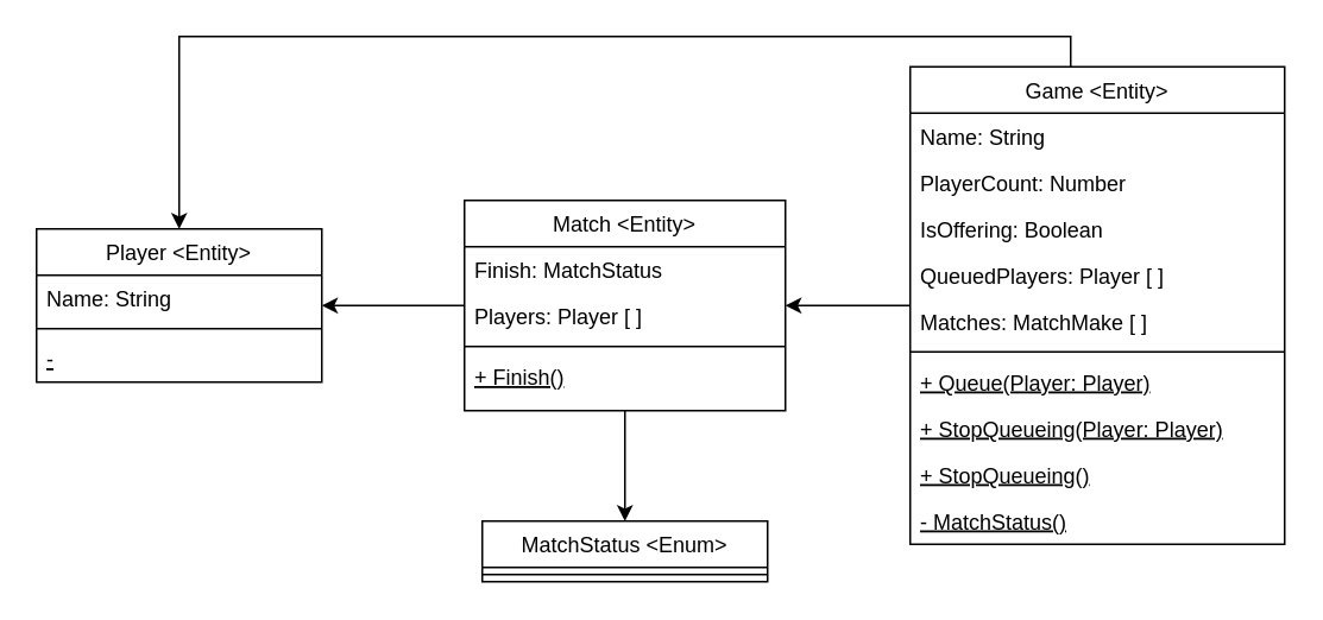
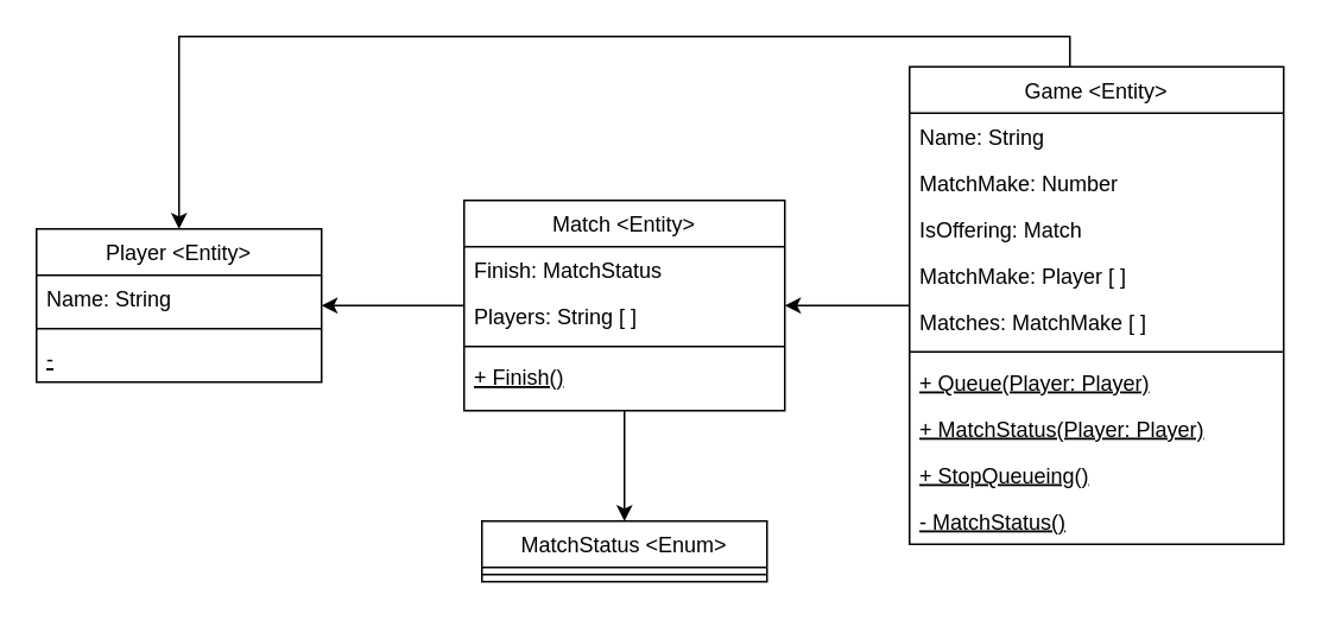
- <mxCell id="13" value="PlayerCount: Number" style="text;align=left;verticalAlign=top;spacingLeft=4;spacingRight=4;overflow=hidden;rotatable=0;points=[[0,0.5],[1,0.5]];portConstraint=eastwest;rounded=0;shadow=0;html=0;" vertex="1" parent="11"><mxGeometry y="52" width="210" height="26" as="geometry" /></mxCell>
+ <mxCell id="13" value="MatchMake: Number" style="text;align=left;verticalAlign=top;spacingLeft=4;spacingRight=4;overflow=hidden;rotatable=0;points=[[0,0.5],[1,0.5]];portConstraint=eastwest;rounded=0;shadow=0;html=0;" vertex="1" parent="11"><mxGeometry y="52" width="210" height="26" as="geometry" /></mxCell>
- <mxCell id="14" value="IsOffering: Boolean" style="text;align=left;verticalAlign=top;spacingLeft=4;spacingRight=4;overflow=hidden;rotatable=0;points=[[0,0.5],[1,0.5]];portConstraint=eastwest;rounded=0;shadow=0;html=0;" vertex="1" parent="11"><mxGeometry y="78" width="210" height="26" as="geometry" /></mxCell>
+ <mxCell id="14" value="IsOffering: Match" style="text;align=left;verticalAlign=top;spacingLeft=4;spacingRight=4;overflow=hidden;rotatable=0;points=[[0,0.5],[1,0.5]];portConstraint=eastwest;rounded=0;shadow=0;html=0;" vertex="1" parent="11"><mxGeometry y="78" width="210" height="26" as="geometry" /></mxCell>
- <mxCell id="15" value="QueuedPlayers: Player [ ]" style="text;align=left;verticalAlign=top;spacingLeft=4;spacingRight=4;overflow=hidden;rotatable=0;points=[[0,0.5],[1,0.5]];portConstraint=eastwest;rounded=0;shadow=0;html=0;" vertex="1" parent="11"><mxGeometry y="104" width="210" height="26" as="geometry" /></mxCell>
+ <mxCell id="15" value="MatchMake: Player [ ]" style="text;align=left;verticalAlign=top;spacingLeft=4;spacingRight=4;overflow=hidden;rotatable=0;points=[[0,0.5],[1,0.5]];portConstraint=eastwest;rounded=0;shadow=0;html=0;" vertex="1" parent="11"><mxGeometry y="104" width="210" height="26" as="geometry" /></mxCell>
- <mxCell id="24" value="Players: Player [ ]" style="text;align=left;verticalAlign=top;spacingLeft=4;spacingRight=4;overflow=hidden;rotatable=0;points=[[0,0.5],[1,0.5]];portConstraint=eastwest;rounded=0;shadow=0;html=0;" vertex="1" parent="22"><mxGeometry y="52" width="180" height="26" as="geometry" /></mxCell>
+ <mxCell id="24" value="Players: String [ ]" style="text;align=left;verticalAlign=top;spacingLeft=4;spacingRight=4;overflow=hidden;rotatable=0;points=[[0,0.5],[1,0.5]];portConstraint=eastwest;rounded=0;shadow=0;html=0;" vertex="1" parent="22"><mxGeometry y="52" width="180" height="26" as="geometry" /></mxCell>
- <mxCell id="19" value="+ StopQueueing(Player: Player)" style="text;align=left;verticalAlign=top;spacingLeft=4;spacingRight=4;overflow=hidden;rotatable=0;points=[[0,0.5],[1,0.5]];portConstraint=eastwest;fontStyle=4" vertex="1" parent="11"><mxGeometry y="190" width="210" height="26" as="geometry" /></mxCell>
+ <mxCell id="19" value="+ MatchStatus(Player: Player)" style="text;align=left;verticalAlign=top;spacingLeft=4;spacingRight=4;overflow=hidden;rotatable=0;points=[[0,0.5],[1,0.5]];portConstraint=eastwest;fontStyle=4" vertex="1" parent="11"><mxGeometry y="190" width="210" height="26" as="geometry" /></mxCell>
